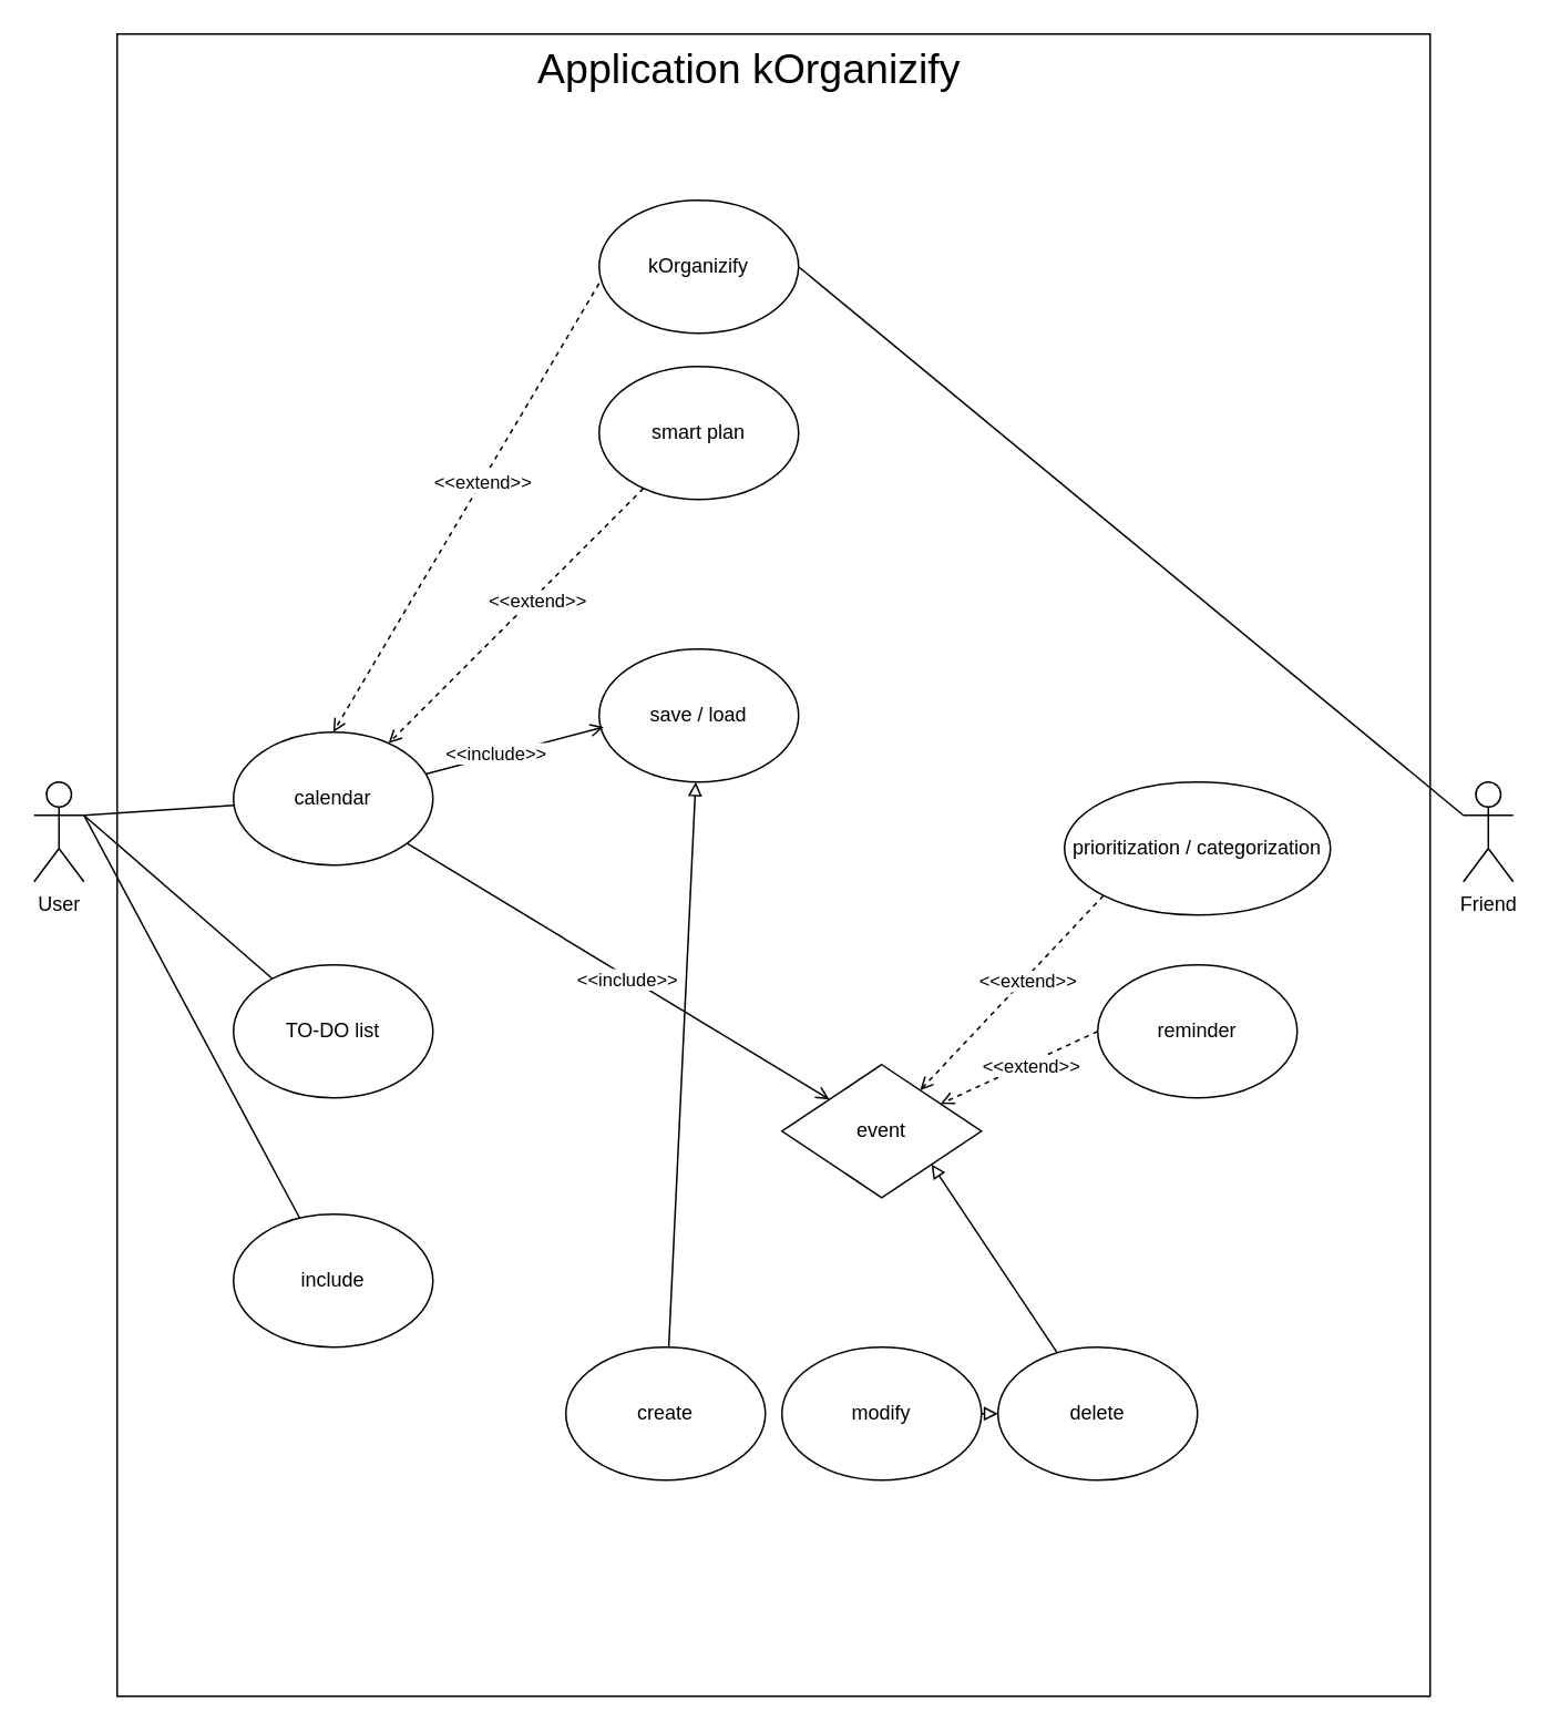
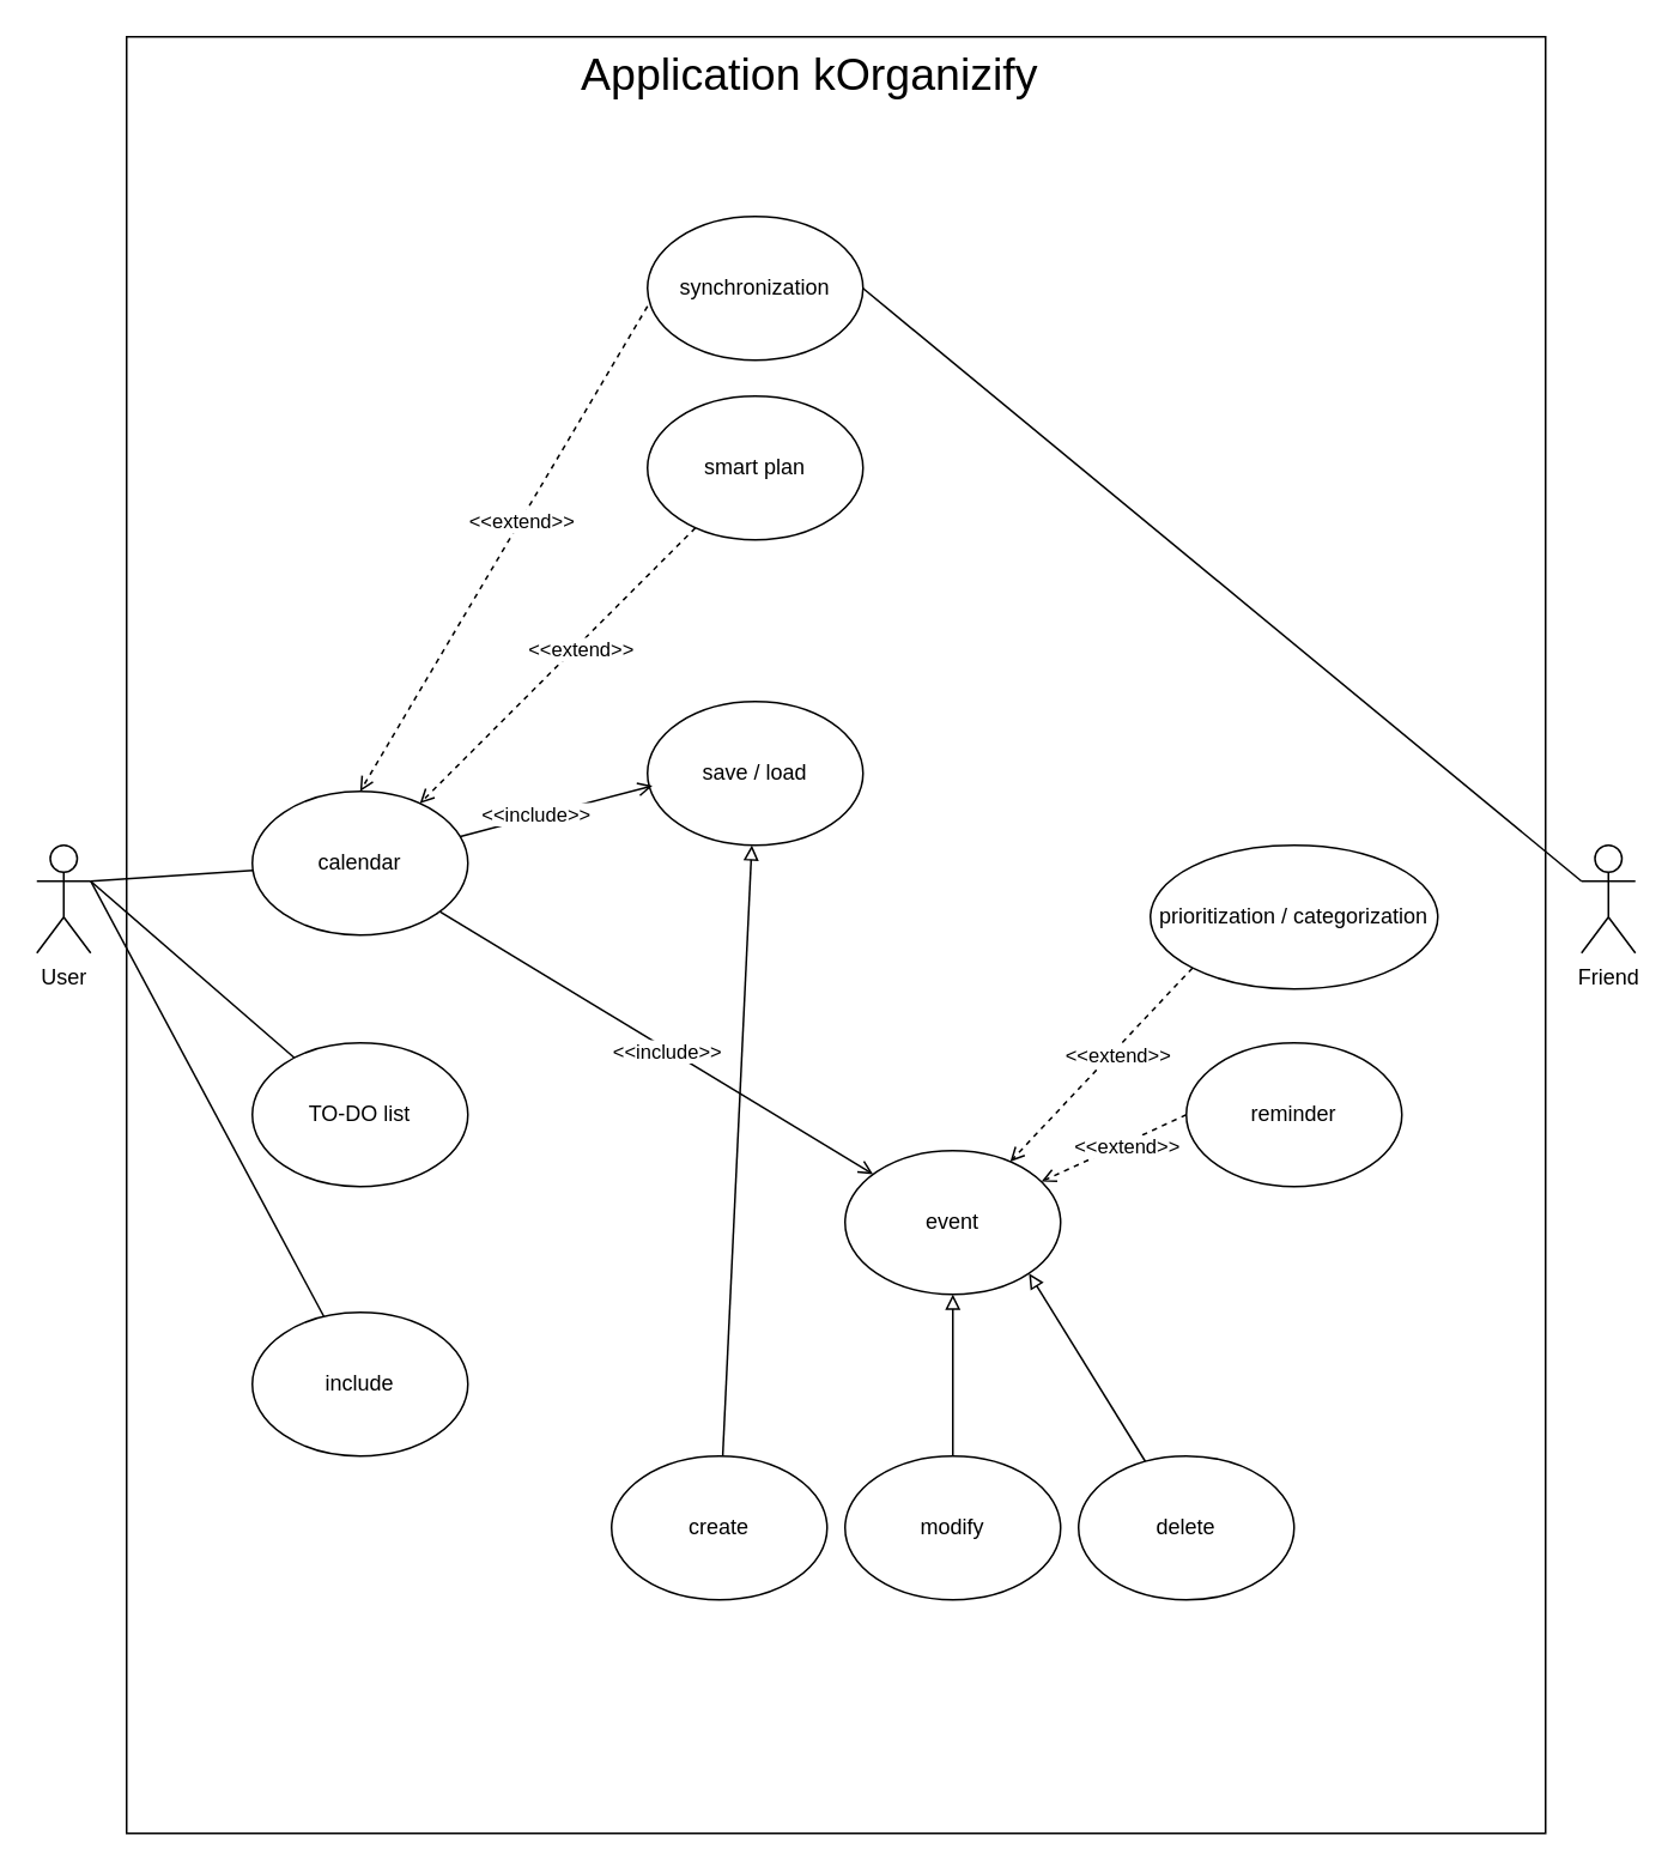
- <mxCell id="11" value="kOrganizify" style="ellipse;whiteSpace=wrap;html=1;labelBackgroundColor=none;" parent="1" vertex="1"><mxGeometry x="360" y="120" width="120" height="80" as="geometry" /></mxCell>
+ <mxCell id="11" value="synchronization" style="ellipse;whiteSpace=wrap;html=1;labelBackgroundColor=none;" parent="1" vertex="1"><mxGeometry x="360" y="120" width="120" height="80" as="geometry" /></mxCell>
- <mxCell id="8" value="event" style="rhombus;whiteSpace=wrap;html=1;labelBackgroundColor=none;" parent="1" vertex="1"><mxGeometry x="470" y="640" width="120" height="80" as="geometry" /></mxCell>
+ <mxCell id="8" value="event" style="ellipse;whiteSpace=wrap;html=1;labelBackgroundColor=none;" parent="1" vertex="1"><mxGeometry x="470" y="640" width="120" height="80" as="geometry" /></mxCell>
- <mxCell id="34" value="" style="endArrow=block;html=1;rounded=0;endFill=0;" parent="1" source="13" target="12" edge="1"><mxGeometry width="50" height="50" relative="1" as="geometry"><mxPoint x="437" y="824" as="sourcePoint" /><mxPoint x="513" y="726" as="targetPoint" /></mxGeometry></mxCell>
+ <mxCell id="34" value="" style="endArrow=block;html=1;rounded=0;endFill=0;entryX=0.5;entryY=1;entryDx=0;entryDy=0;" parent="1" source="13" target="8" edge="1"><mxGeometry width="50" height="50" relative="1" as="geometry"><mxPoint x="437" y="824" as="sourcePoint" /><mxPoint x="513" y="726" as="targetPoint" /></mxGeometry></mxCell>
